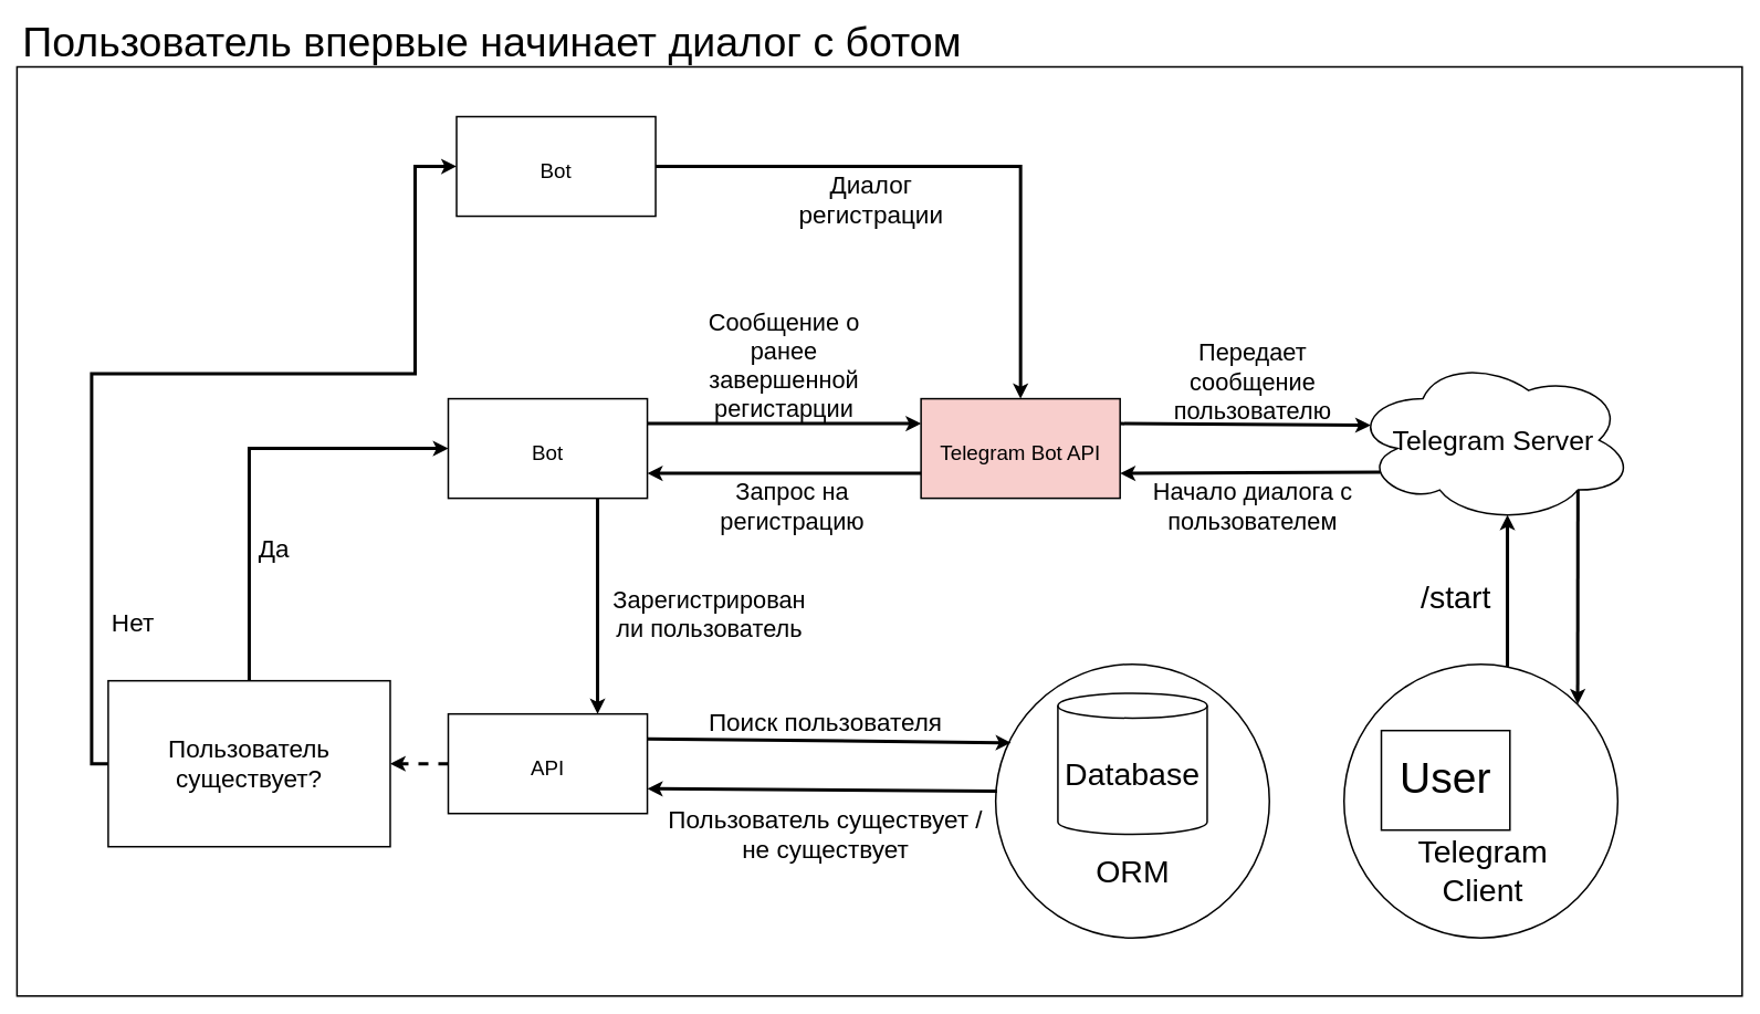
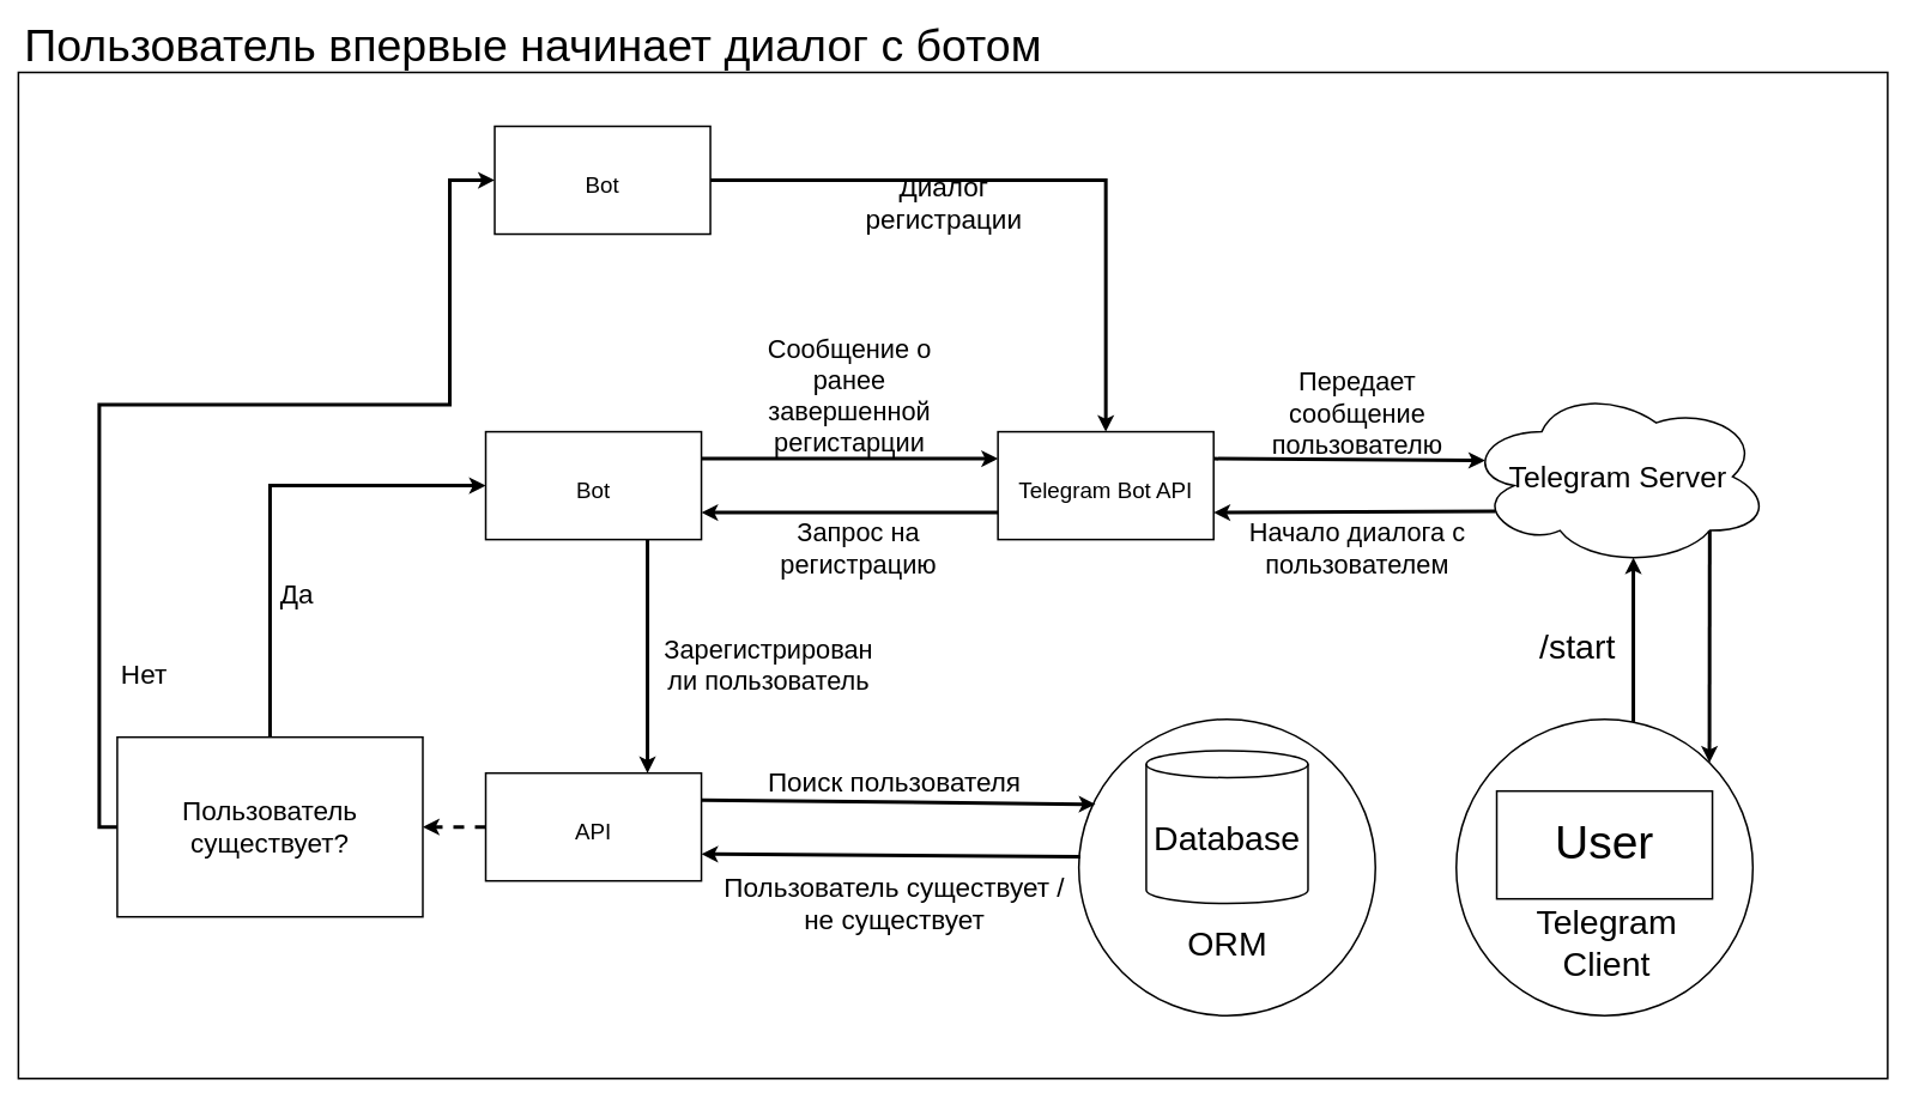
- <mxCell id="37" value="Диалог регистрации" style="text;html=1;strokeColor=none;fillColor=none;align=center;verticalAlign=middle;whiteSpace=wrap;rounded=0;fontSize=30;" parent="1" vertex="1"><mxGeometry x="940" y="190" width="220" height="100" as="geometry" /></mxCell>
+ <mxCell id="37" value="Диалог регистрации" style="text;html=1;strokeColor=none;fillColor=none;align=center;verticalAlign=middle;whiteSpace=wrap;rounded=0;fontSize=30;" parent="1" vertex="1"><mxGeometry x="940" y="175" width="220" height="100" as="geometry" /></mxCell>
- <mxCell id="4" value="&lt;span style=&quot;font-size: 25px&quot;&gt;Telegram Bot API&lt;/span&gt;" style="rounded=0;whiteSpace=wrap;html=1;fontSize=47;strokeWidth=2;verticalAlign=middle;spacingBottom=4;fillColor=#f8cecc;" parent="1" vertex="1"><mxGeometry x="1110" y="480" width="240" height="120" as="geometry" /></mxCell>
+ <mxCell id="4" value="&lt;span style=&quot;font-size: 25px&quot;&gt;Telegram Bot API&lt;/span&gt;" style="rounded=0;whiteSpace=wrap;html=1;fontSize=47;strokeWidth=2;verticalAlign=middle;spacingBottom=4;" parent="1" vertex="1"><mxGeometry x="1110" y="480" width="240" height="120" as="geometry" /></mxCell>
- <mxCell id="14" value="&lt;font style=&quot;font-size: 52px;&quot;&gt;User&lt;/font&gt;" style="rounded=0;whiteSpace=wrap;html=1;fontSize=52;strokeWidth=2;verticalAlign=middle;spacingBottom=4;" parent="1" vertex="1"><mxGeometry x="1665" y="880" width="155" height="120" as="geometry" /></mxCell>
+ <mxCell id="14" value="&lt;font style=&quot;font-size: 52px;&quot;&gt;User&lt;/font&gt;" style="rounded=0;whiteSpace=wrap;html=1;fontSize=52;strokeWidth=2;verticalAlign=middle;spacingBottom=4;" parent="1" vertex="1"><mxGeometry x="1665" y="880" width="240" height="120" as="geometry" /></mxCell>
